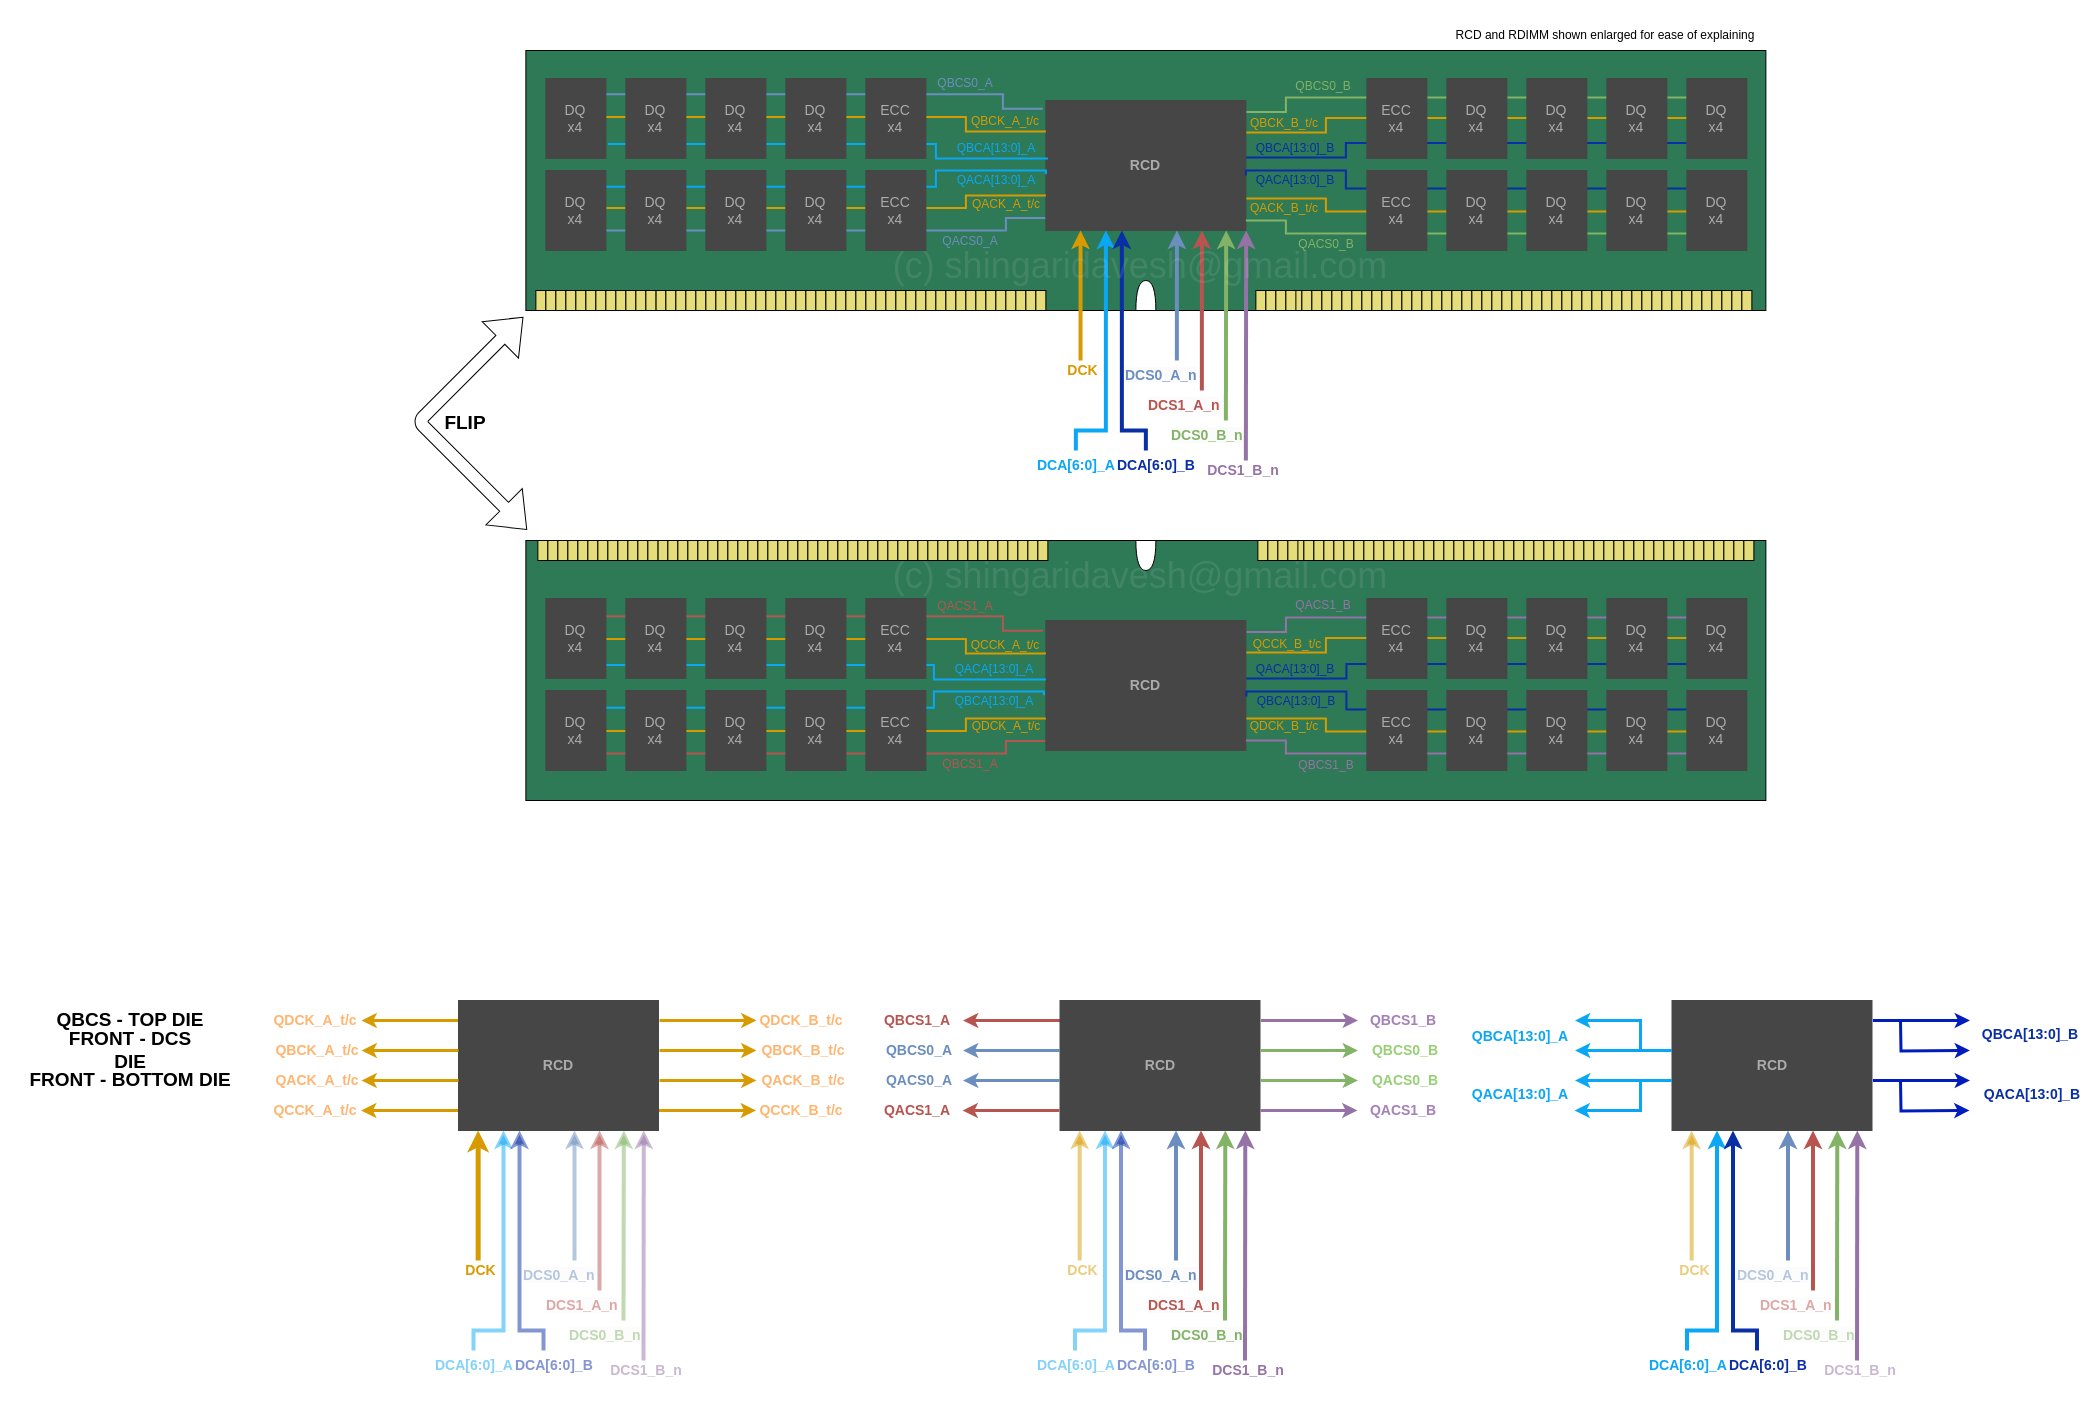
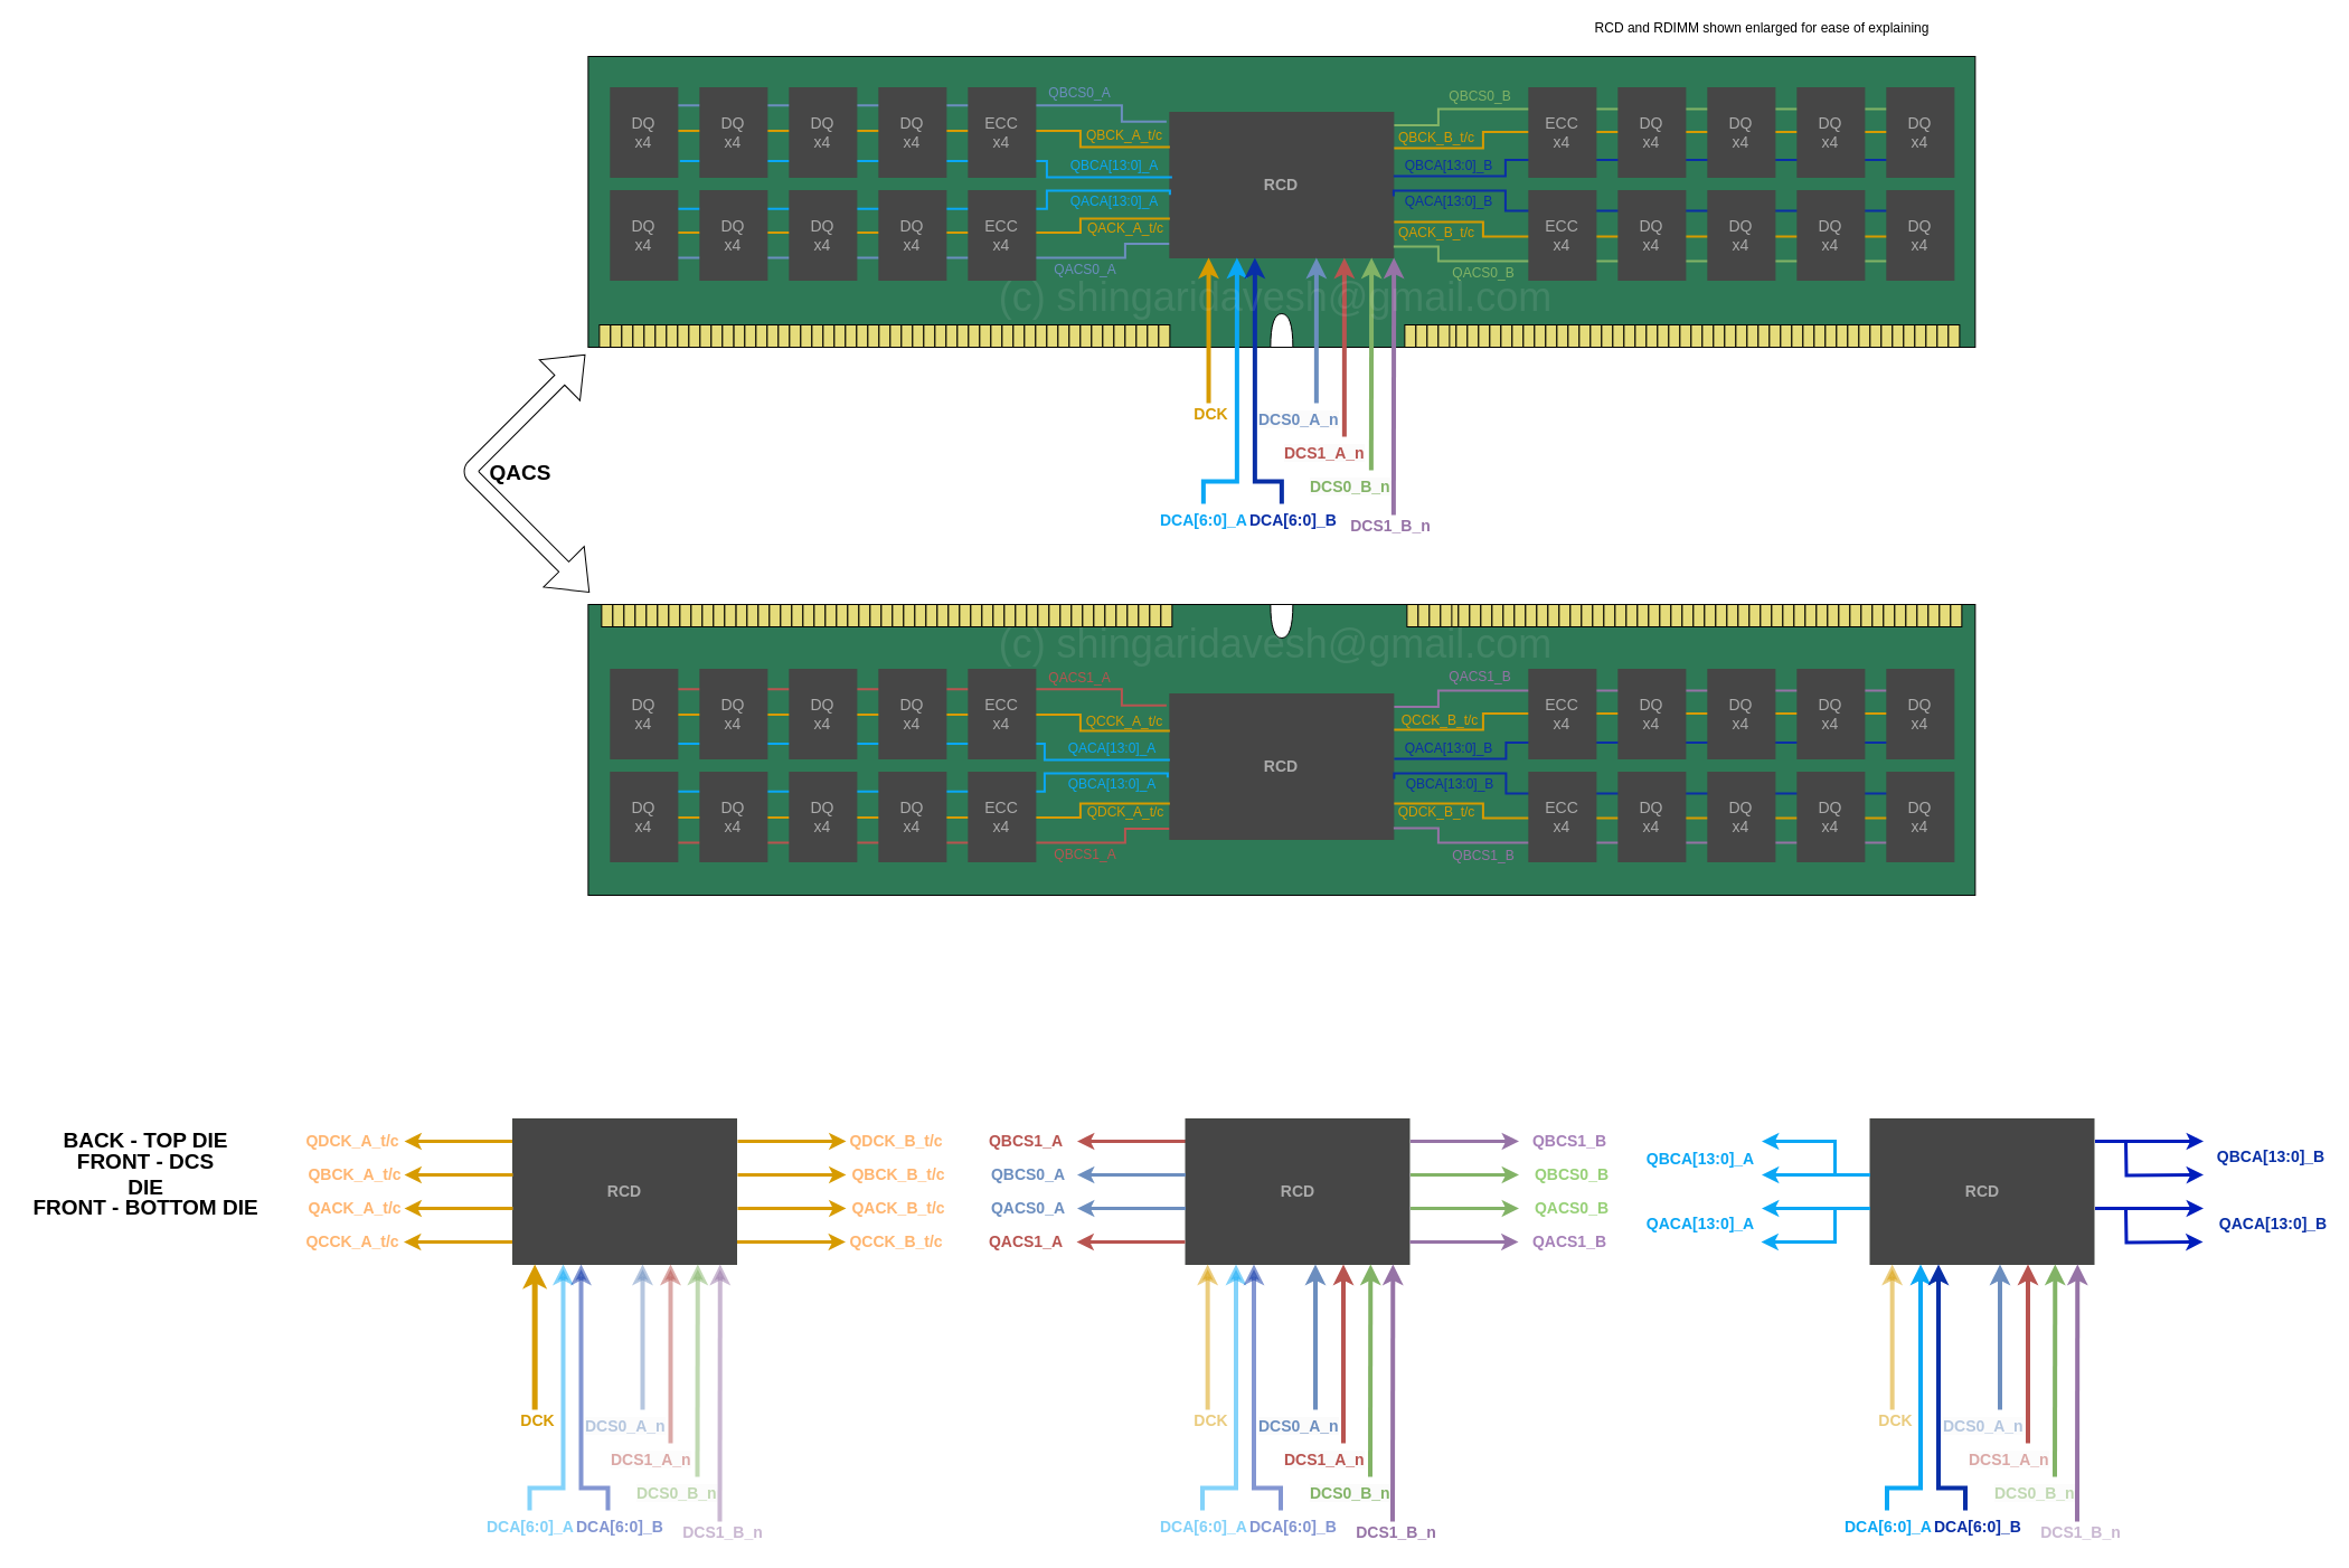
- <mxCell id="96" value="RCD and RDIMM shown enlarged for ease of explaining" style="text;html=1;align=center;verticalAlign=middle;whiteSpace=wrap;rounded=0;" vertex="1" parent="1"><mxGeometry x="1445.37" y="20" width="320" height="30" as="geometry" /></mxCell>
+ <mxCell id="96" value="RCD and RDIMM shown enlarged for ease of explaining" style="text;html=1;align=center;verticalAlign=middle;whiteSpace=wrap;rounded=0;" vertex="1" parent="1"><mxGeometry x="1415.37" y="10" width="320" height="30" as="geometry" /></mxCell>
- <mxCell id="233" value="FLIP" style="text;html=1;align=center;verticalAlign=middle;whiteSpace=wrap;rounded=0;fontStyle=1;fontSize=19;" vertex="1" parent="1"><mxGeometry x="435.37" y="407.84" width="60" height="30" as="geometry" /></mxCell>
+ <mxCell id="233" value="QACS" style="text;html=1;align=center;verticalAlign=middle;whiteSpace=wrap;rounded=0;fontStyle=1;fontSize=19;" vertex="1" parent="1"><mxGeometry x="435.37" y="407.84" width="60" height="30" as="geometry" /></mxCell>
- <mxCell id="381" value="QBCS - TOP DIE" style="text;html=1;align=center;verticalAlign=middle;whiteSpace=wrap;rounded=0;fontStyle=1;fontSize=19;" vertex="1" parent="1"><mxGeometry x="50.26" y="1005" width="160" height="30" as="geometry" /></mxCell>
+ <mxCell id="381" value="BACK - TOP DIE" style="text;html=1;align=center;verticalAlign=middle;whiteSpace=wrap;rounded=0;fontStyle=1;fontSize=19;" vertex="1" parent="1"><mxGeometry x="50.26" y="1005" width="160" height="30" as="geometry" /></mxCell>
